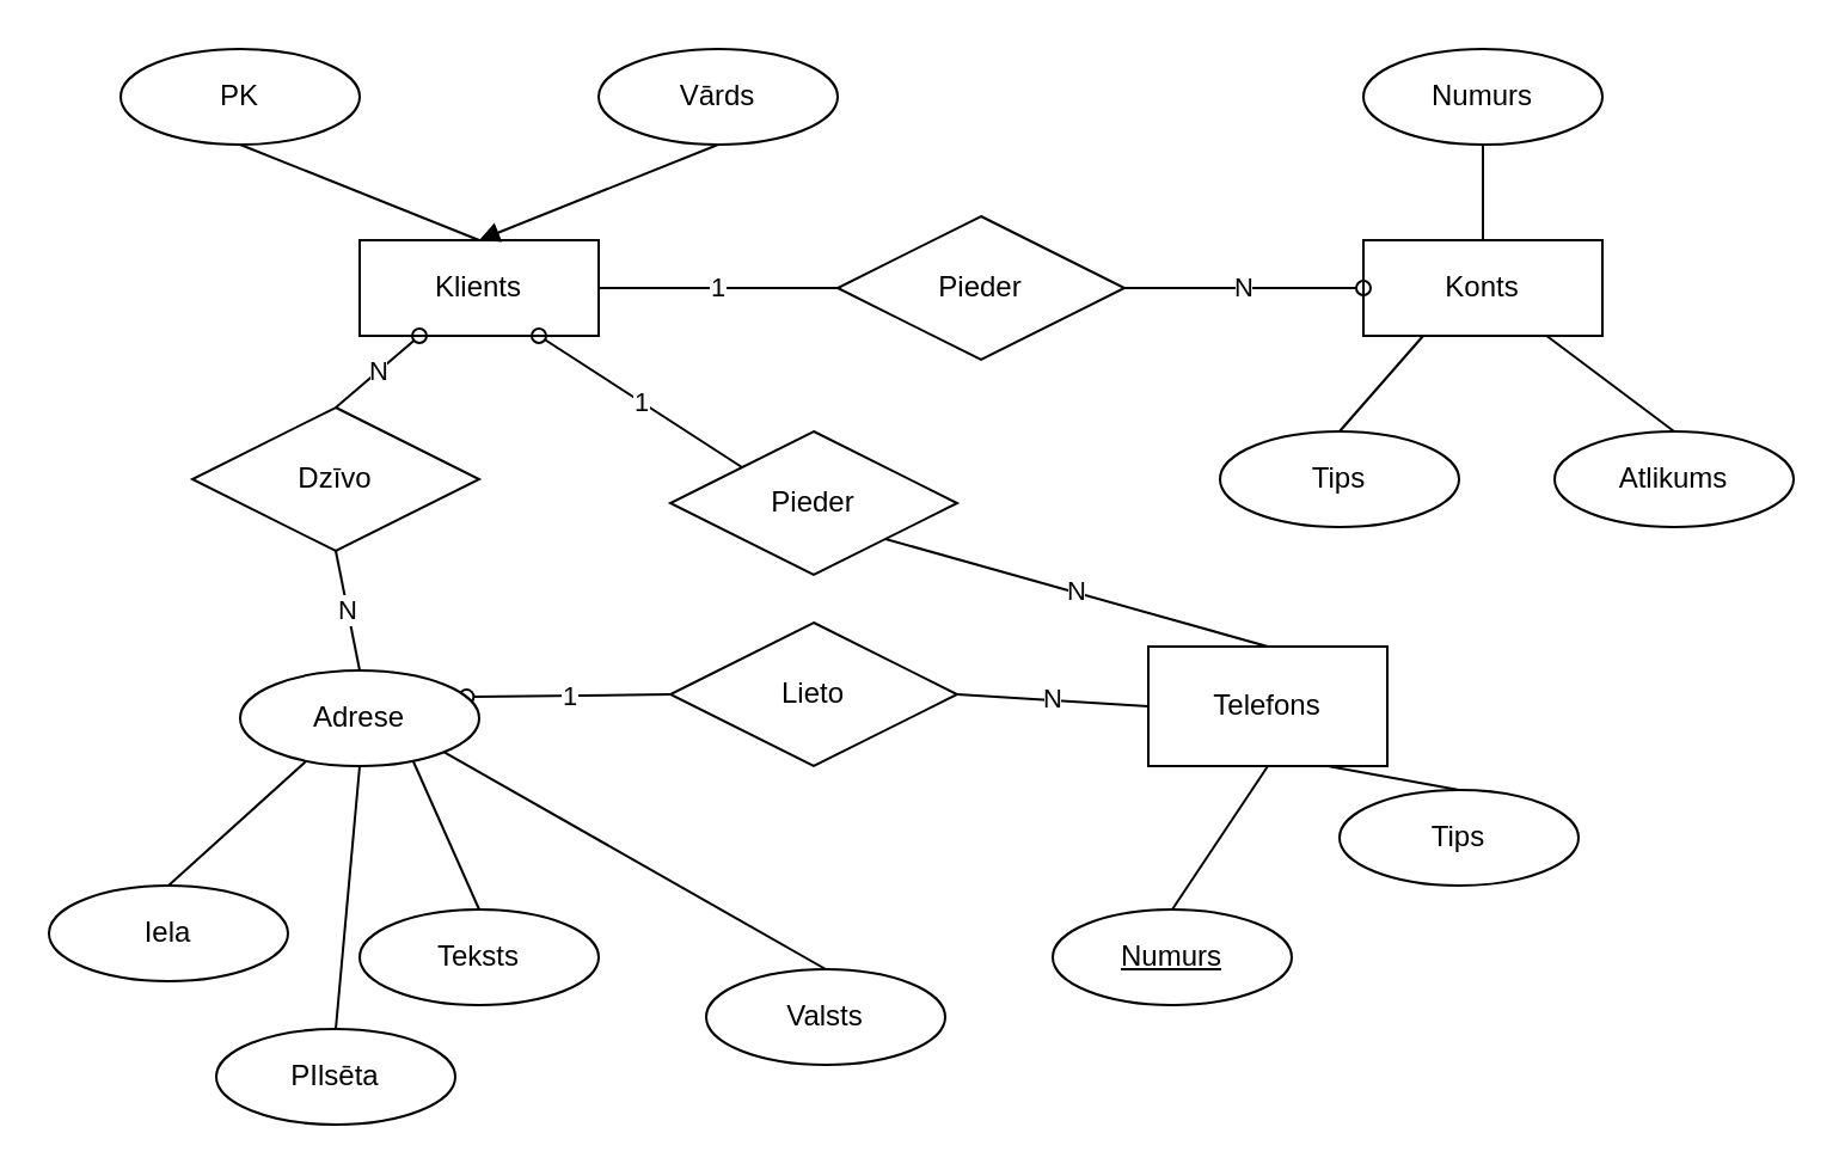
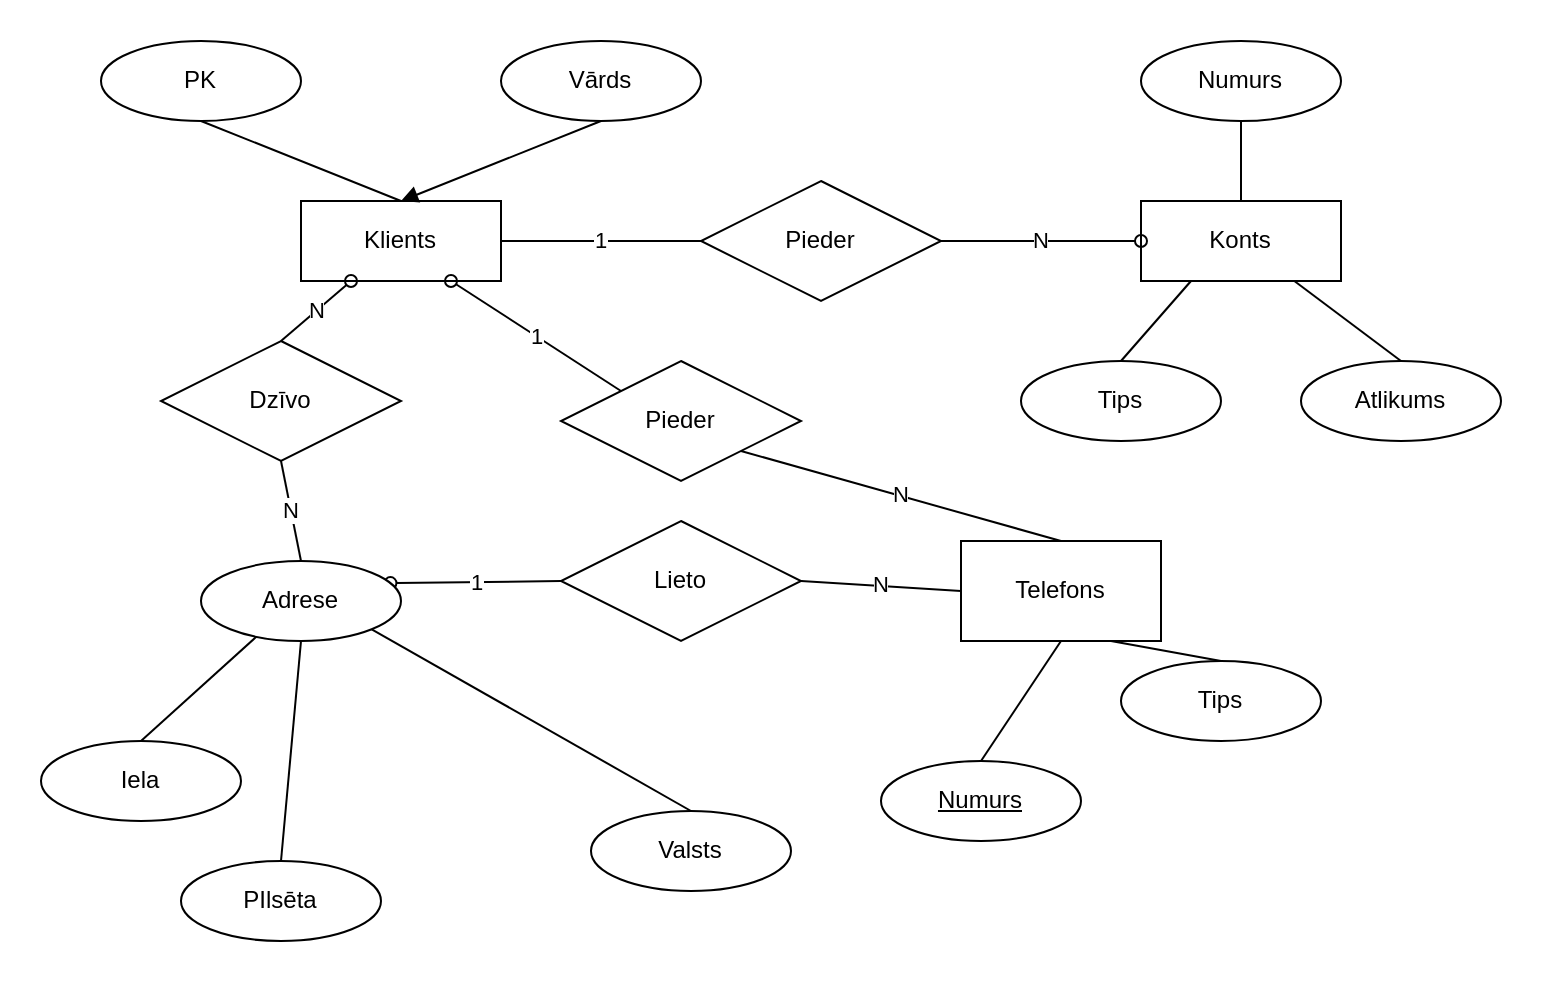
- <mxCell id="24" value="" style="endArrow=none;html=1;rounded=0;exitX=0.75;exitY=1;exitDx=0;exitDy=0;entryX=0.5;entryY=0;entryDx=0;entryDy=0;" parent="1" source="26" target="20" edge="1"><mxGeometry relative="1" as="geometry"><mxPoint x="145.355" y="284.142" as="sourcePoint" /><mxPoint x="520" y="320" as="targetPoint" /></mxGeometry></mxCell>
- <mxCell id="20" value="Teksts" style="ellipse;whiteSpace=wrap;html=1;align=center;" parent="1" vertex="1"><mxGeometry x="150" y="380" width="100" height="40" as="geometry" /></mxCell>
